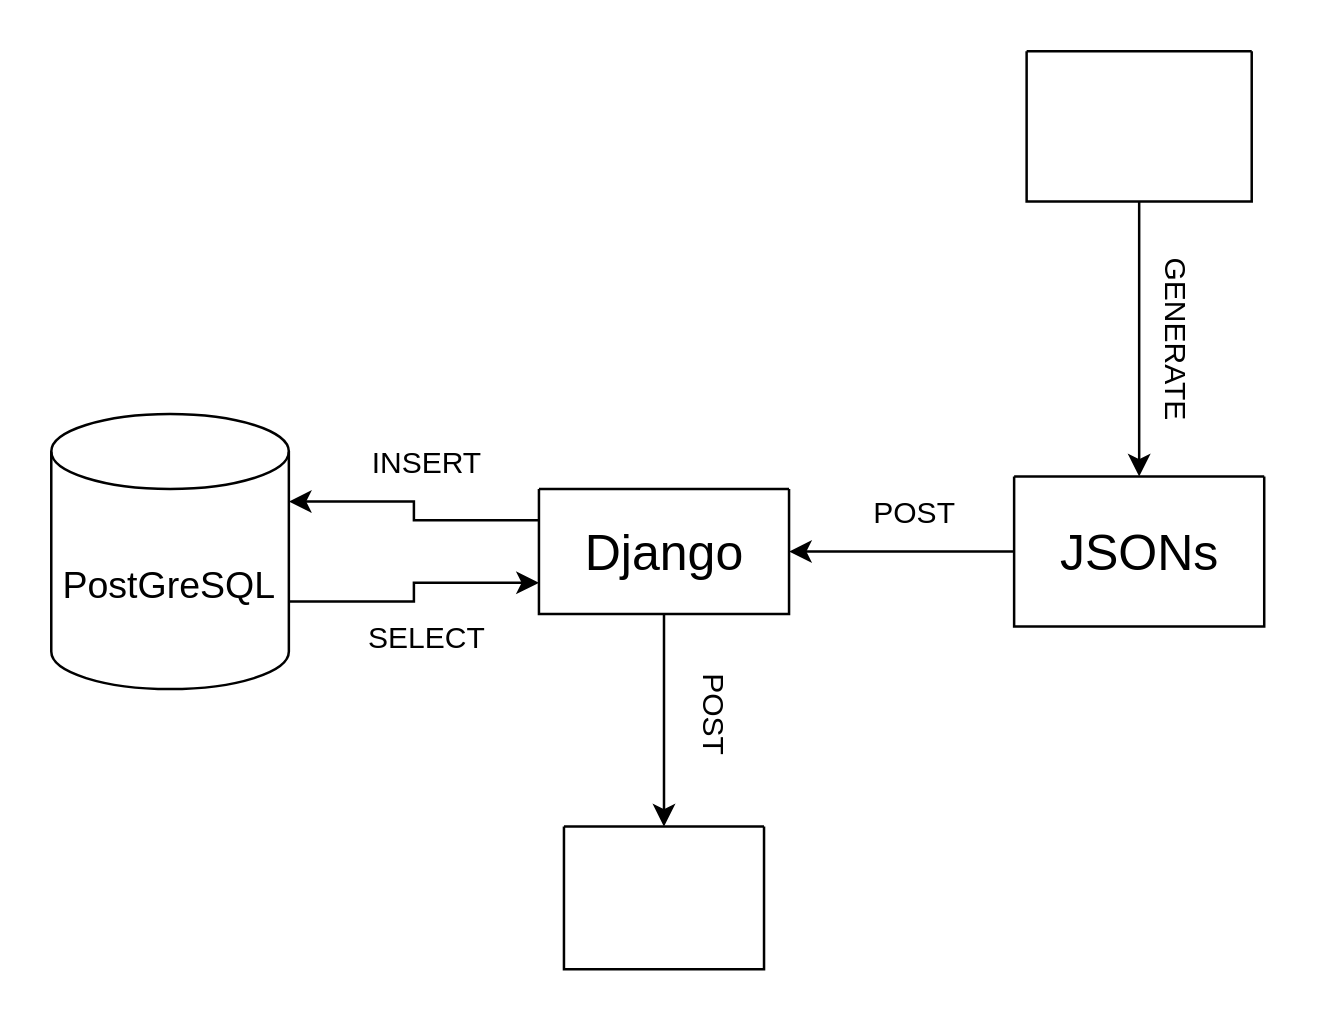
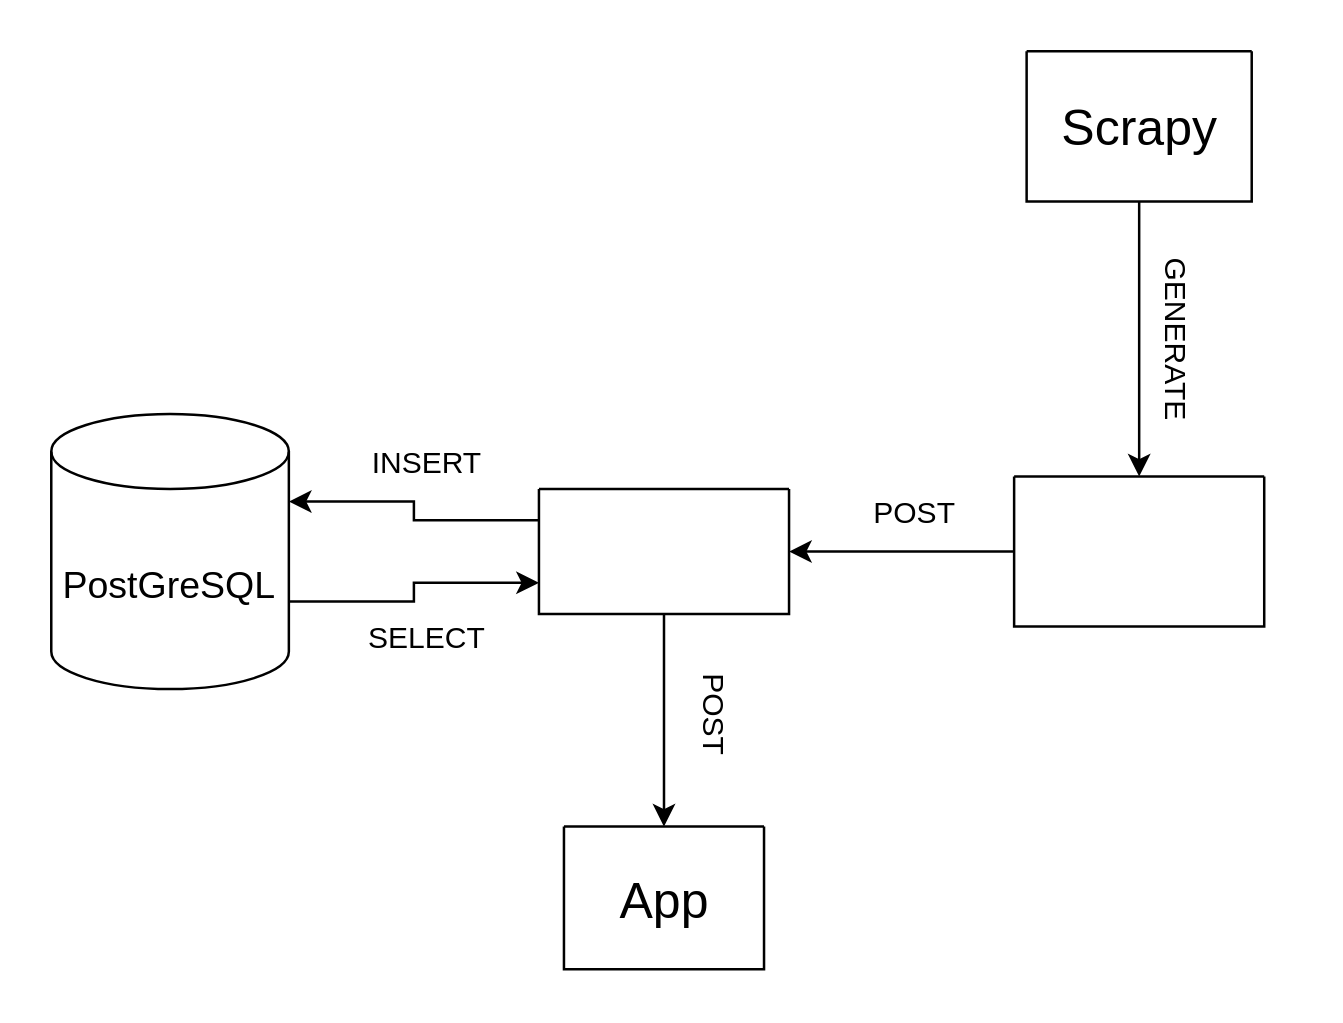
+ <mxCell id="4" value="Scrapy" style="text;html=1;align=center;verticalAlign=middle;resizable=0;points=[];autosize=1;strokeColor=none;fillColor=none;fontSize=20;" vertex="1" parent="3"><mxGeometry y="10" width="90" height="40" as="geometry" /></mxCell>
- <mxCell id="8" value="Django" style="text;html=1;align=center;verticalAlign=middle;resizable=0;points=[];autosize=1;strokeColor=none;fillColor=none;fontSize=20;" vertex="1" parent="7"><mxGeometry x="5" y="5" width="90" height="40" as="geometry" /></mxCell>
- <mxCell id="18" value="JSONs" style="text;html=1;align=center;verticalAlign=middle;resizable=0;points=[];autosize=1;strokeColor=none;fillColor=none;fontSize=20;" vertex="1" parent="17"><mxGeometry x="5" y="10" width="90" height="40" as="geometry" /></mxCell>
+ <mxCell id="14" value="App" style="text;html=1;align=center;verticalAlign=middle;resizable=0;points=[];autosize=1;strokeColor=none;fillColor=none;fontSize=20;" vertex="1" parent="13"><mxGeometry x="10" y="8.5" width="60" height="40" as="geometry" /></mxCell>
